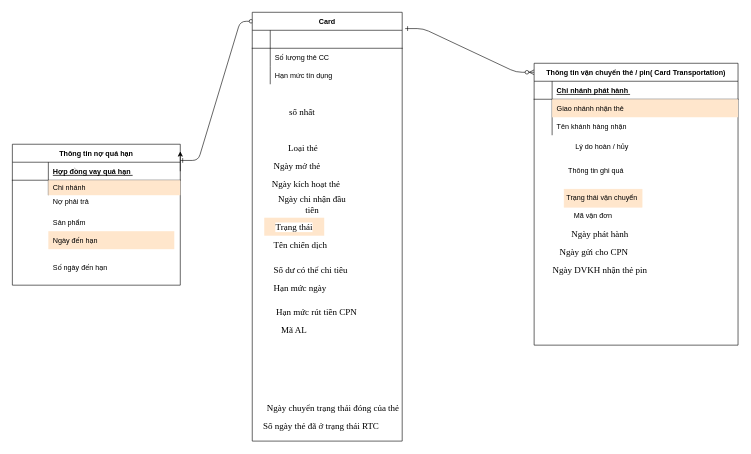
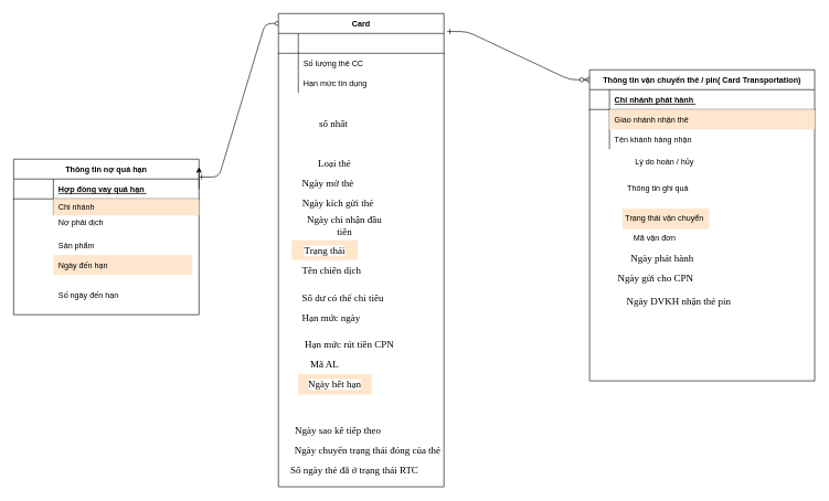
- <mxCell id="40" value="&lt;span style=&quot;font-family: docs-Calibri; font-size: 15px; text-align: left; white-space-collapse: preserve; background-color: rgb(255, 255, 255);&quot;&gt;Ngày kích hoạt thẻ&lt;/span&gt;" style="text;html=1;align=center;verticalAlign=middle;whiteSpace=wrap;rounded=0;" vertex="1" parent="1"><mxGeometry x="450" y="290" width="120" height="30" as="geometry" /></mxCell>
+ <mxCell id="40" value="&lt;span style=&quot;font-family: docs-Calibri; font-size: 15px; text-align: left; white-space-collapse: preserve; background-color: rgb(255, 255, 255);&quot;&gt;Ngày kích gửi thẻ&lt;/span&gt;" style="text;html=1;align=center;verticalAlign=middle;whiteSpace=wrap;rounded=0;" vertex="1" parent="1"><mxGeometry x="450" y="290" width="120" height="30" as="geometry" /></mxCell>
- <mxCell id="34" value="Nợ phải trả " style="shape=partialRectangle;overflow=hidden;connectable=0;fillColor=none;top=0;left=0;bottom=0;right=0;align=left;spacingLeft=6;" vertex="1" parent="1"><mxGeometry x="80" y="320" width="220" height="30" as="geometry"><mxRectangle width="220" height="30" as="alternateBounds" /></mxGeometry></mxCell>
+ <mxCell id="34" value="Nợ phải dịch " style="shape=partialRectangle;overflow=hidden;connectable=0;fillColor=none;top=0;left=0;bottom=0;right=0;align=left;spacingLeft=6;" vertex="1" parent="1"><mxGeometry x="80" y="320" width="220" height="30" as="geometry"><mxRectangle width="220" height="30" as="alternateBounds" /></mxGeometry></mxCell>
- <mxCell id="58" value="&lt;span style=&quot;font-family: docs-Calibri; font-size: 15px; text-align: left; white-space-collapse: preserve; background-color: rgb(255, 255, 255);&quot;&gt;Ngày DVKH nhận thẻ pin&lt;/span&gt;" style="text;html=1;align=center;verticalAlign=middle;whiteSpace=wrap;rounded=0;" vertex="1" parent="1"><mxGeometry x="910" y="440" width="180" height="20" as="geometry" /></mxCell>
+ <mxCell id="58" value="&lt;span style=&quot;font-family: docs-Calibri; font-size: 15px; text-align: left; white-space-collapse: preserve; background-color: rgb(255, 255, 255);&quot;&gt;Ngày DVKH nhận thẻ pin&lt;/span&gt;" style="text;html=1;align=center;verticalAlign=middle;whiteSpace=wrap;rounded=0;" vertex="1" parent="1"><mxGeometry x="935" y="445" width="180" height="20" as="geometry" /></mxCell>
+ <mxCell id="48" value="&lt;span style=&quot;font-family: docs-Calibri; font-size: 15px; text-align: left; white-space-collapse: preserve; background-color: rgb(255, 255, 255);&quot;&gt;Ngày hết hạn&lt;/span&gt;" style="text;html=1;align=center;verticalAlign=middle;whiteSpace=wrap;rounded=0;strokeColor=#FFE6CC;fillColor=#FFE6CC;" vertex="1" parent="1"><mxGeometry x="450" y="565" width="110" height="30" as="geometry" /></mxCell>
+ <mxCell id="49" value="&lt;span style=&quot;font-family: docs-Calibri; font-size: 15px; text-align: left; white-space-collapse: preserve; background-color: rgb(255, 255, 255);&quot;&gt;Ngày sao kê tiếp theo&lt;/span&gt;" style="text;html=1;align=center;verticalAlign=middle;whiteSpace=wrap;rounded=0;" vertex="1" parent="1"><mxGeometry x="435" y="635" width="150" height="30" as="geometry" /></mxCell>
